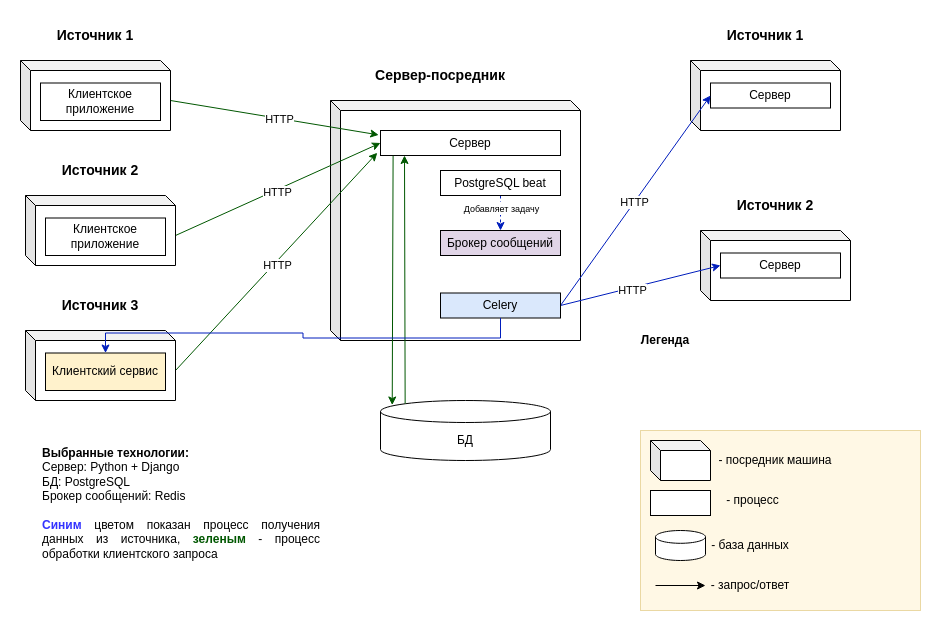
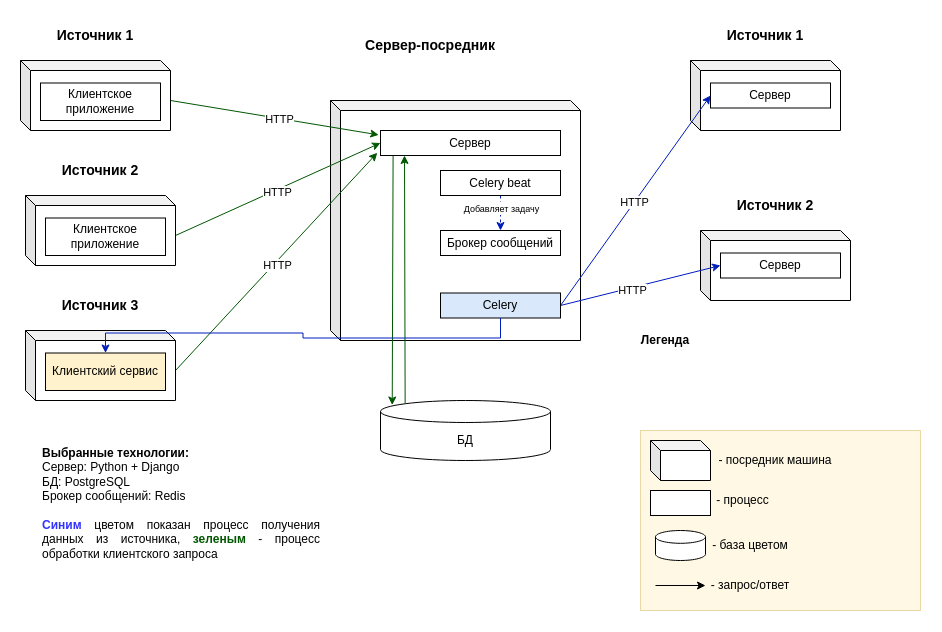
- <mxCell id="3" value="&lt;b&gt;&lt;font style=&quot;font-size: 14px;&quot;&gt;Сервер-посредник&lt;/font&gt;&lt;/b&gt;" style="text;html=1;align=center;verticalAlign=middle;whiteSpace=wrap;rounded=0;" vertex="1" parent="1"><mxGeometry x="365" y="60" width="150" height="30" as="geometry" /></mxCell>
+ <mxCell id="3" value="&lt;b&gt;&lt;font style=&quot;font-size: 14px;&quot;&gt;Сервер-посредник&lt;/font&gt;&lt;/b&gt;" style="text;html=1;align=center;verticalAlign=middle;whiteSpace=wrap;rounded=0;" vertex="1" parent="1"><mxGeometry x="355" y="30" width="150" height="30" as="geometry" /></mxCell>
- <mxCell id="31" value="PostgreSQL beat" style="rounded=0;whiteSpace=wrap;html=1;" vertex="1" parent="1"><mxGeometry x="440" y="170" width="120" height="25" as="geometry" /></mxCell>
+ <mxCell id="31" value="Celery beat" style="rounded=0;whiteSpace=wrap;html=1;" vertex="1" parent="1"><mxGeometry x="440" y="170" width="120" height="25" as="geometry" /></mxCell>
- <mxCell id="32" value="Брокер сообщений" style="rounded=0;whiteSpace=wrap;html=1;fillColor=#e1d5e7;" vertex="1" parent="1"><mxGeometry x="440" y="230" width="120" height="25" as="geometry" /></mxCell>
+ <mxCell id="32" value="Брокер сообщений" style="rounded=0;whiteSpace=wrap;html=1;" vertex="1" parent="1"><mxGeometry x="440" y="230" width="120" height="25" as="geometry" /></mxCell>
- <mxCell id="44" value="- процесс" style="text;html=1;align=center;verticalAlign=middle;whiteSpace=wrap;rounded=0;" vertex="1" parent="1"><mxGeometry x="720" y="485" width="65" height="30" as="geometry" /></mxCell>
+ <mxCell id="44" value="- процесс" style="text;html=1;align=center;verticalAlign=middle;whiteSpace=wrap;rounded=0;" vertex="1" parent="1"><mxGeometry x="710" y="485" width="65" height="30" as="geometry" /></mxCell>
- <mxCell id="48" value="- база данных" style="text;html=1;align=center;verticalAlign=middle;whiteSpace=wrap;rounded=0;" vertex="1" parent="1"><mxGeometry x="710" y="530" width="80" height="30" as="geometry" /></mxCell>
+ <mxCell id="48" value="- база цветом" style="text;html=1;align=center;verticalAlign=middle;whiteSpace=wrap;rounded=0;" vertex="1" parent="1"><mxGeometry x="710" y="530" width="80" height="30" as="geometry" /></mxCell>
